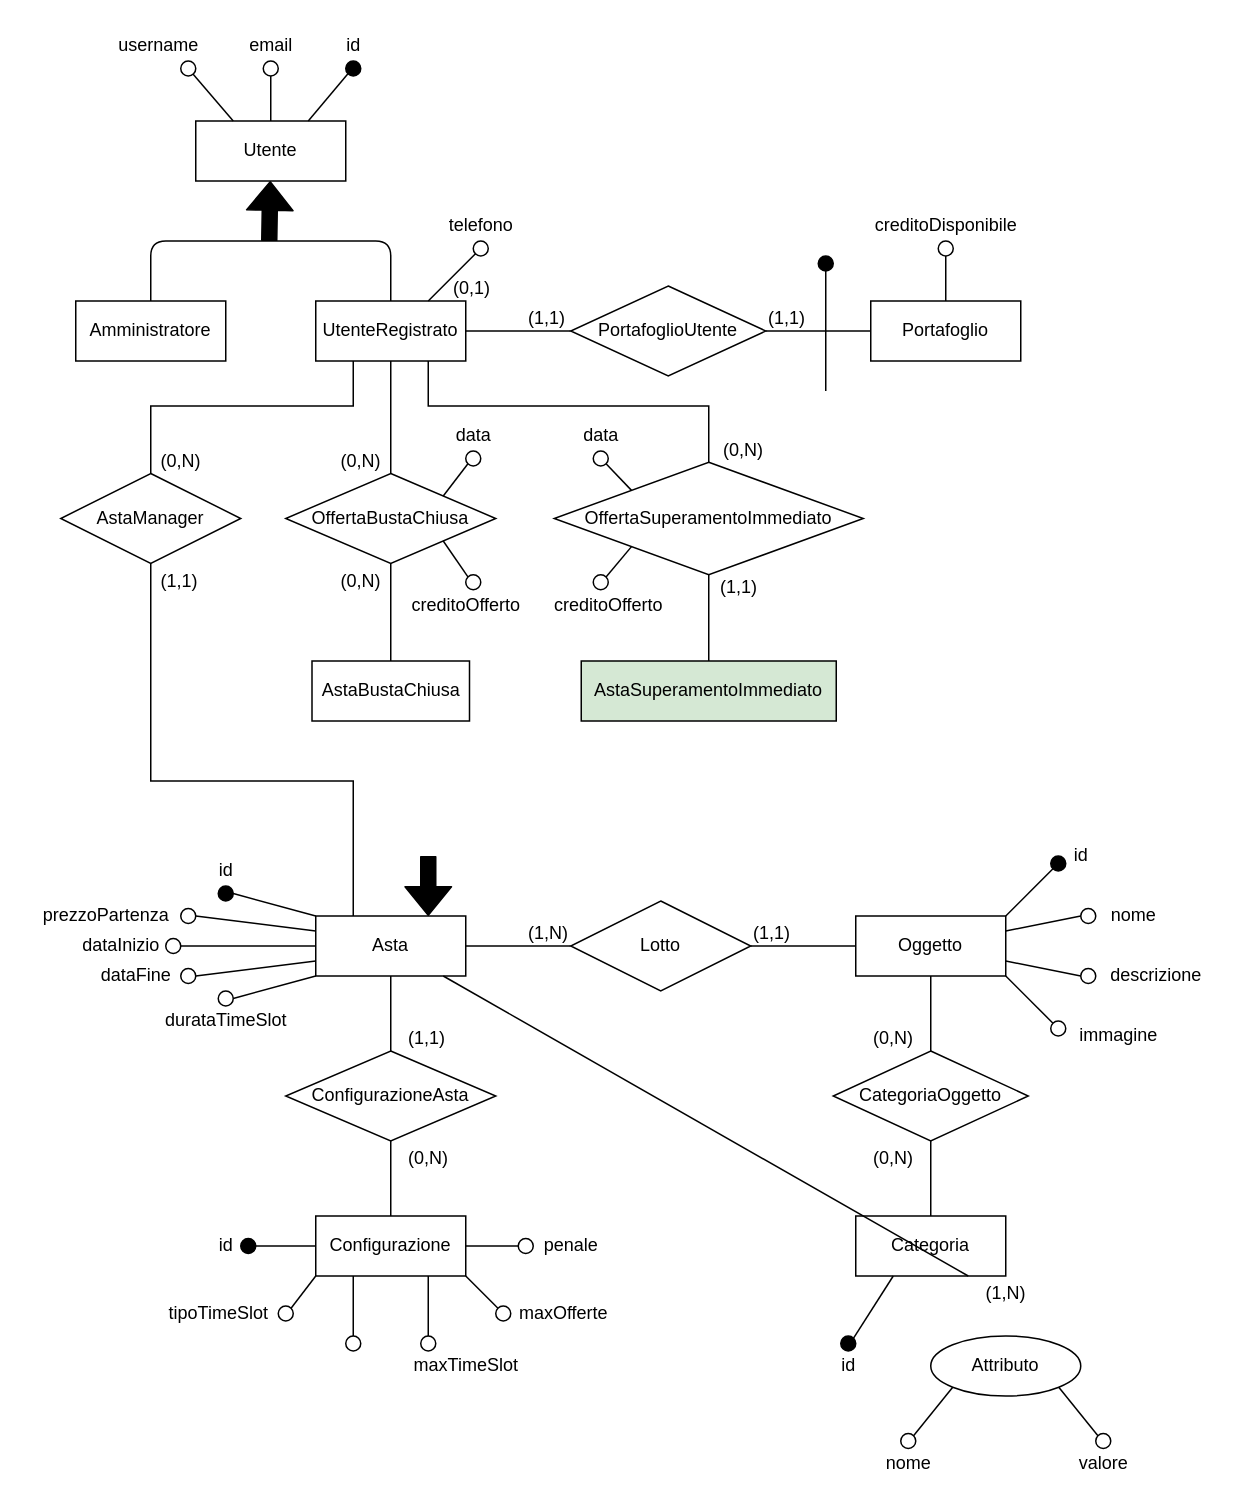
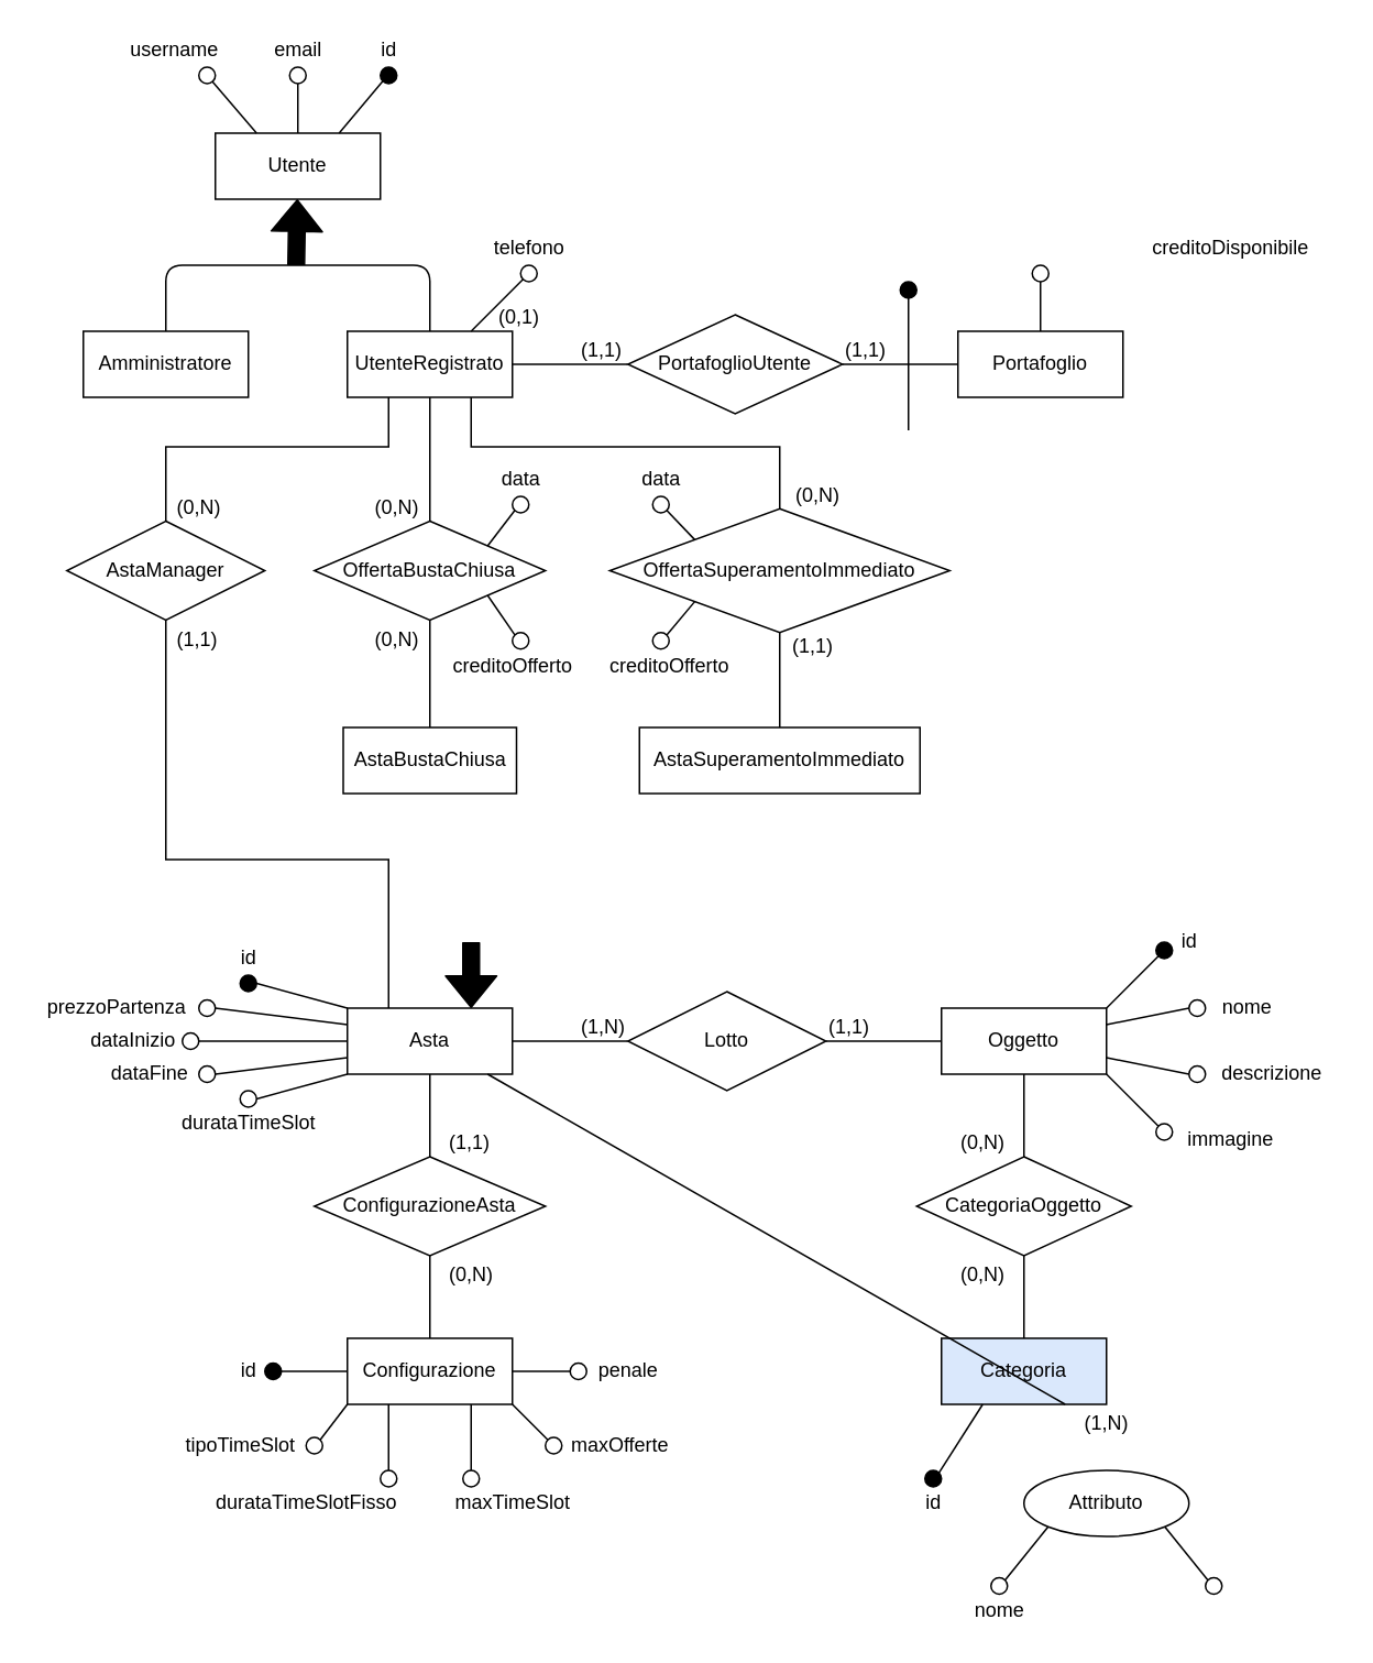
- <mxCell id="30" value="creditoDisponibile" style="text;html=1;align=center;verticalAlign=middle;resizable=0;points=[];autosize=1;" parent="1" vertex="1"><mxGeometry x="575" y="140" width="110" height="20" as="geometry" /></mxCell>
+ <mxCell id="30" value="creditoDisponibile" style="text;html=1;align=center;verticalAlign=middle;resizable=0;points=[];autosize=1;" parent="1" vertex="1"><mxGeometry x="690" y="140" width="110" height="20" as="geometry" /></mxCell>
- <mxCell id="115" value="AstaSuperamentoImmediato" style="whiteSpace=wrap;html=1;align=center;fillColor=#d5e8d4;" parent="1" vertex="1"><mxGeometry x="387" y="440" width="170" height="40" as="geometry" /></mxCell>
+ <mxCell id="115" value="AstaSuperamentoImmediato" style="whiteSpace=wrap;html=1;align=center;" parent="1" vertex="1"><mxGeometry x="387" y="440" width="170" height="40" as="geometry" /></mxCell>
- <mxCell id="6" value="Categoria" style="whiteSpace=wrap;html=1;align=center;" parent="1" vertex="1"><mxGeometry x="570" y="810" width="100" height="40" as="geometry" /></mxCell>
+ <mxCell id="6" value="Categoria" style="whiteSpace=wrap;html=1;align=center;fillColor=#dae8fc;" parent="1" vertex="1"><mxGeometry x="570" y="810" width="100" height="40" as="geometry" /></mxCell>
+ <mxCell id="83" value="durataTimeSlotFisso" style="text;html=1;align=center;verticalAlign=middle;resizable=0;points=[];autosize=1;" parent="1" vertex="1"><mxGeometry x="120" y="900" width="130" height="20" as="geometry" /></mxCell>
- <mxCell id="133" value="valore" style="text;html=1;align=center;verticalAlign=middle;resizable=0;points=[];autosize=1;" parent="1" vertex="1"><mxGeometry x="710" y="965" width="50" height="20" as="geometry" /></mxCell>
